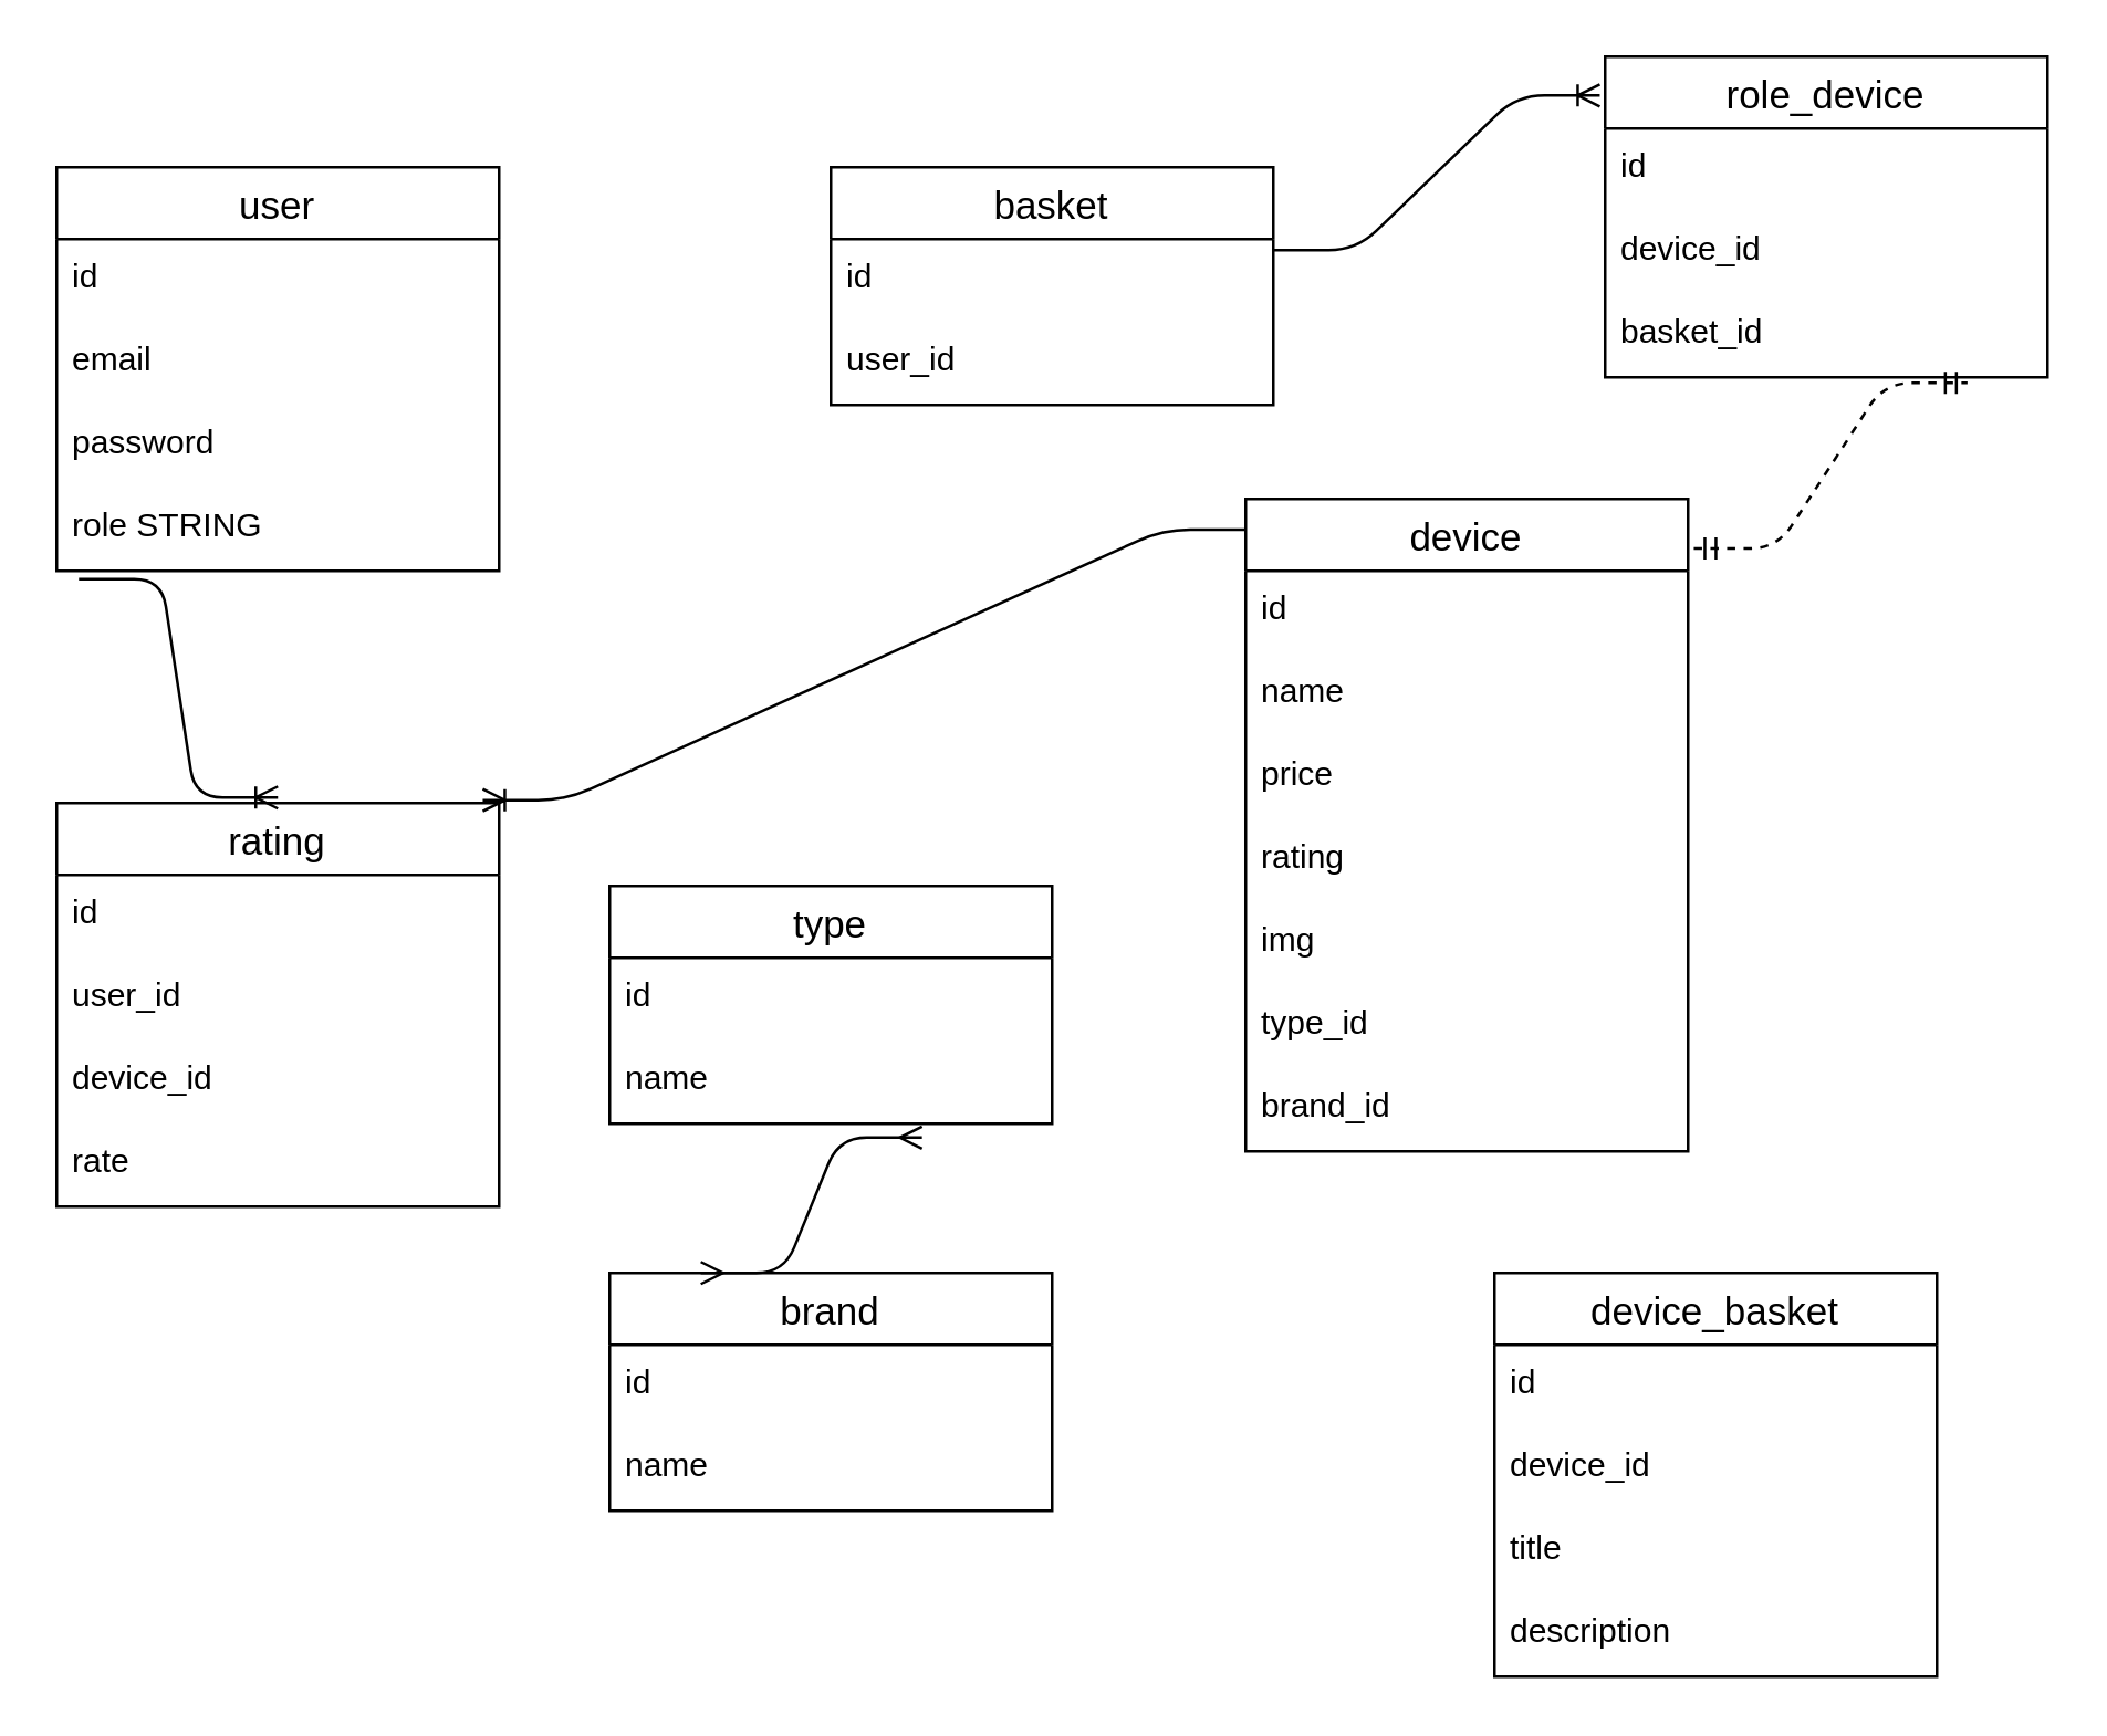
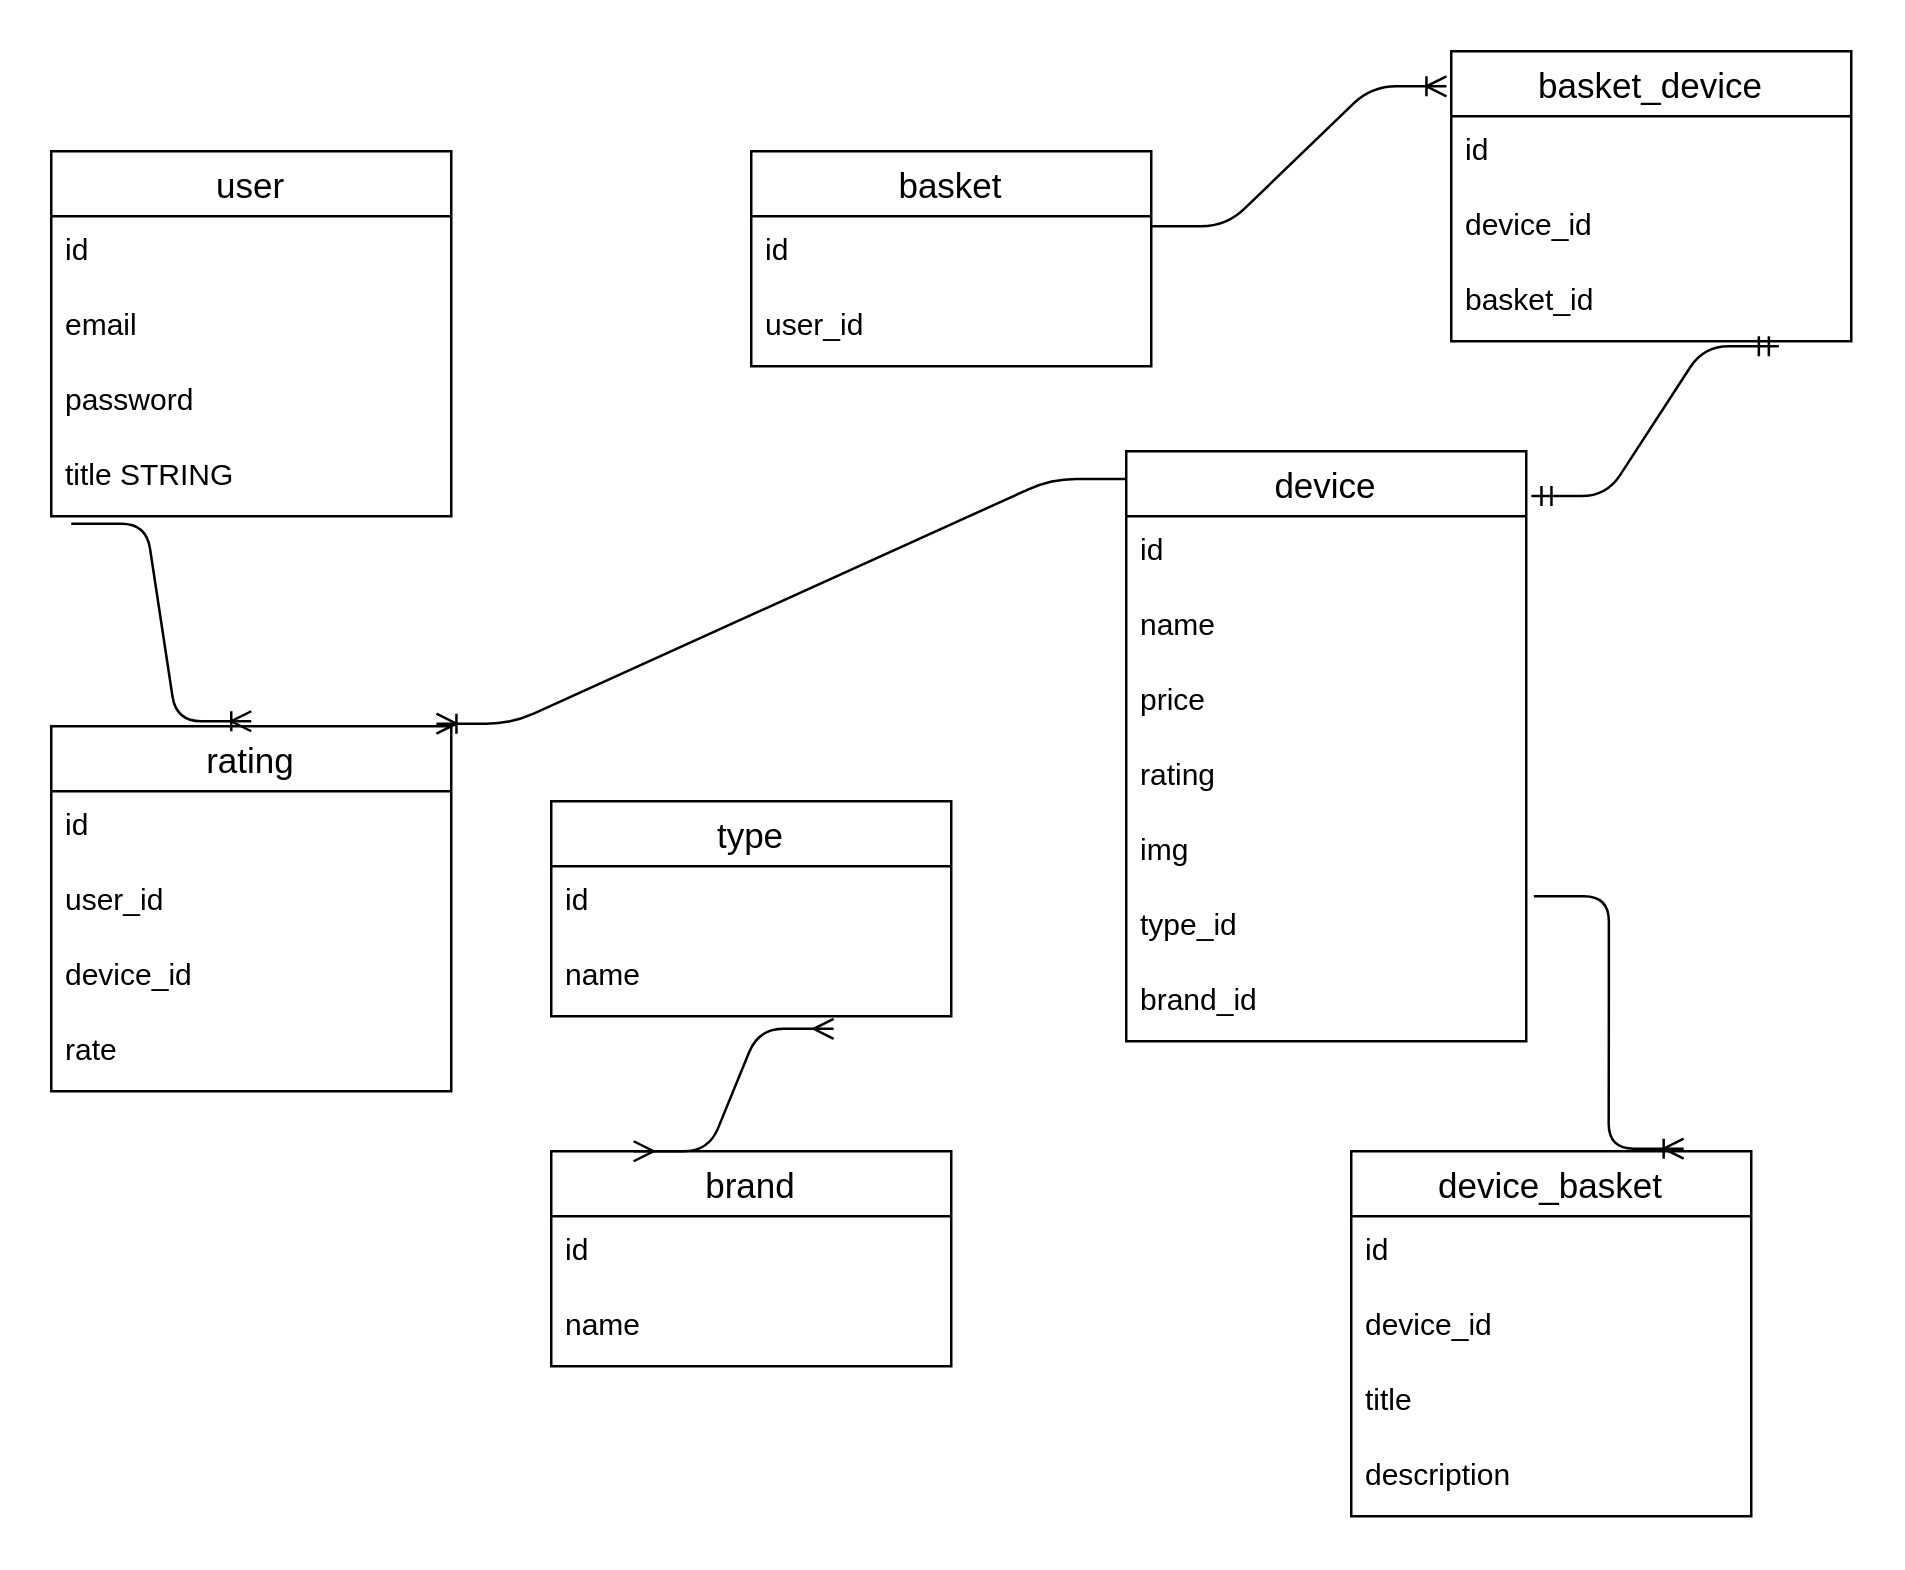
- <mxCell id="31" value="role_device" style="swimlane;fontStyle=0;childLayout=stackLayout;horizontal=1;startSize=26;horizontalStack=0;resizeParent=1;resizeParentMax=0;resizeLast=0;collapsible=1;marginBottom=0;align=center;fontSize=14;" vertex="1" parent="1"><mxGeometry x="580" y="20" width="160" height="116" as="geometry" /></mxCell>
+ <mxCell id="31" value="basket_device" style="swimlane;fontStyle=0;childLayout=stackLayout;horizontal=1;startSize=26;horizontalStack=0;resizeParent=1;resizeParentMax=0;resizeLast=0;collapsible=1;marginBottom=0;align=center;fontSize=14;" vertex="1" parent="1"><mxGeometry x="580" y="20" width="160" height="116" as="geometry" /></mxCell>
- <mxCell id="35" value="" style="edgeStyle=entityRelationEdgeStyle;fontSize=12;html=1;endArrow=ERmandOne;startArrow=ERmandOne;exitX=1.013;exitY=0.076;exitDx=0;exitDy=0;exitPerimeter=0;entryX=0.819;entryY=1.067;entryDx=0;entryDy=0;entryPerimeter=0;dashed=1;" edge="1" parent="1" source="10" target="34"><mxGeometry width="100" height="100" relative="1" as="geometry"><mxPoint x="640" y="300" as="sourcePoint" /><mxPoint x="740" y="200" as="targetPoint" /></mxGeometry></mxCell>
+ <mxCell id="35" value="" style="edgeStyle=entityRelationEdgeStyle;fontSize=12;html=1;endArrow=ERmandOne;startArrow=ERmandOne;exitX=1.013;exitY=0.076;exitDx=0;exitDy=0;exitPerimeter=0;entryX=0.819;entryY=1.067;entryDx=0;entryDy=0;entryPerimeter=0;" edge="1" parent="1" source="10" target="34"><mxGeometry width="100" height="100" relative="1" as="geometry"><mxPoint x="640" y="300" as="sourcePoint" /><mxPoint x="740" y="200" as="targetPoint" /></mxGeometry></mxCell>
- <mxCell id="6" value="role STRING" style="text;strokeColor=none;fillColor=none;spacingLeft=4;spacingRight=4;overflow=hidden;rotatable=0;points=[[0,0.5],[1,0.5]];portConstraint=eastwest;fontSize=12;" vertex="1" parent="2"><mxGeometry y="116" width="160" height="30" as="geometry" /></mxCell>
+ <mxCell id="6" value="title STRING" style="text;strokeColor=none;fillColor=none;spacingLeft=4;spacingRight=4;overflow=hidden;rotatable=0;points=[[0,0.5],[1,0.5]];portConstraint=eastwest;fontSize=12;" vertex="1" parent="2"><mxGeometry y="116" width="160" height="30" as="geometry" /></mxCell>
+ <mxCell id="30" value="" style="edgeStyle=entityRelationEdgeStyle;fontSize=12;html=1;endArrow=ERoneToMany;exitX=1.019;exitY=0.067;exitDx=0;exitDy=0;exitPerimeter=0;entryX=0.831;entryY=-0.007;entryDx=0;entryDy=0;entryPerimeter=0;" edge="1" parent="1" source="16" target="25"><mxGeometry width="100" height="100" relative="1" as="geometry"><mxPoint x="600" y="380" as="sourcePoint" /><mxPoint x="700" y="280" as="targetPoint" /></mxGeometry></mxCell>
